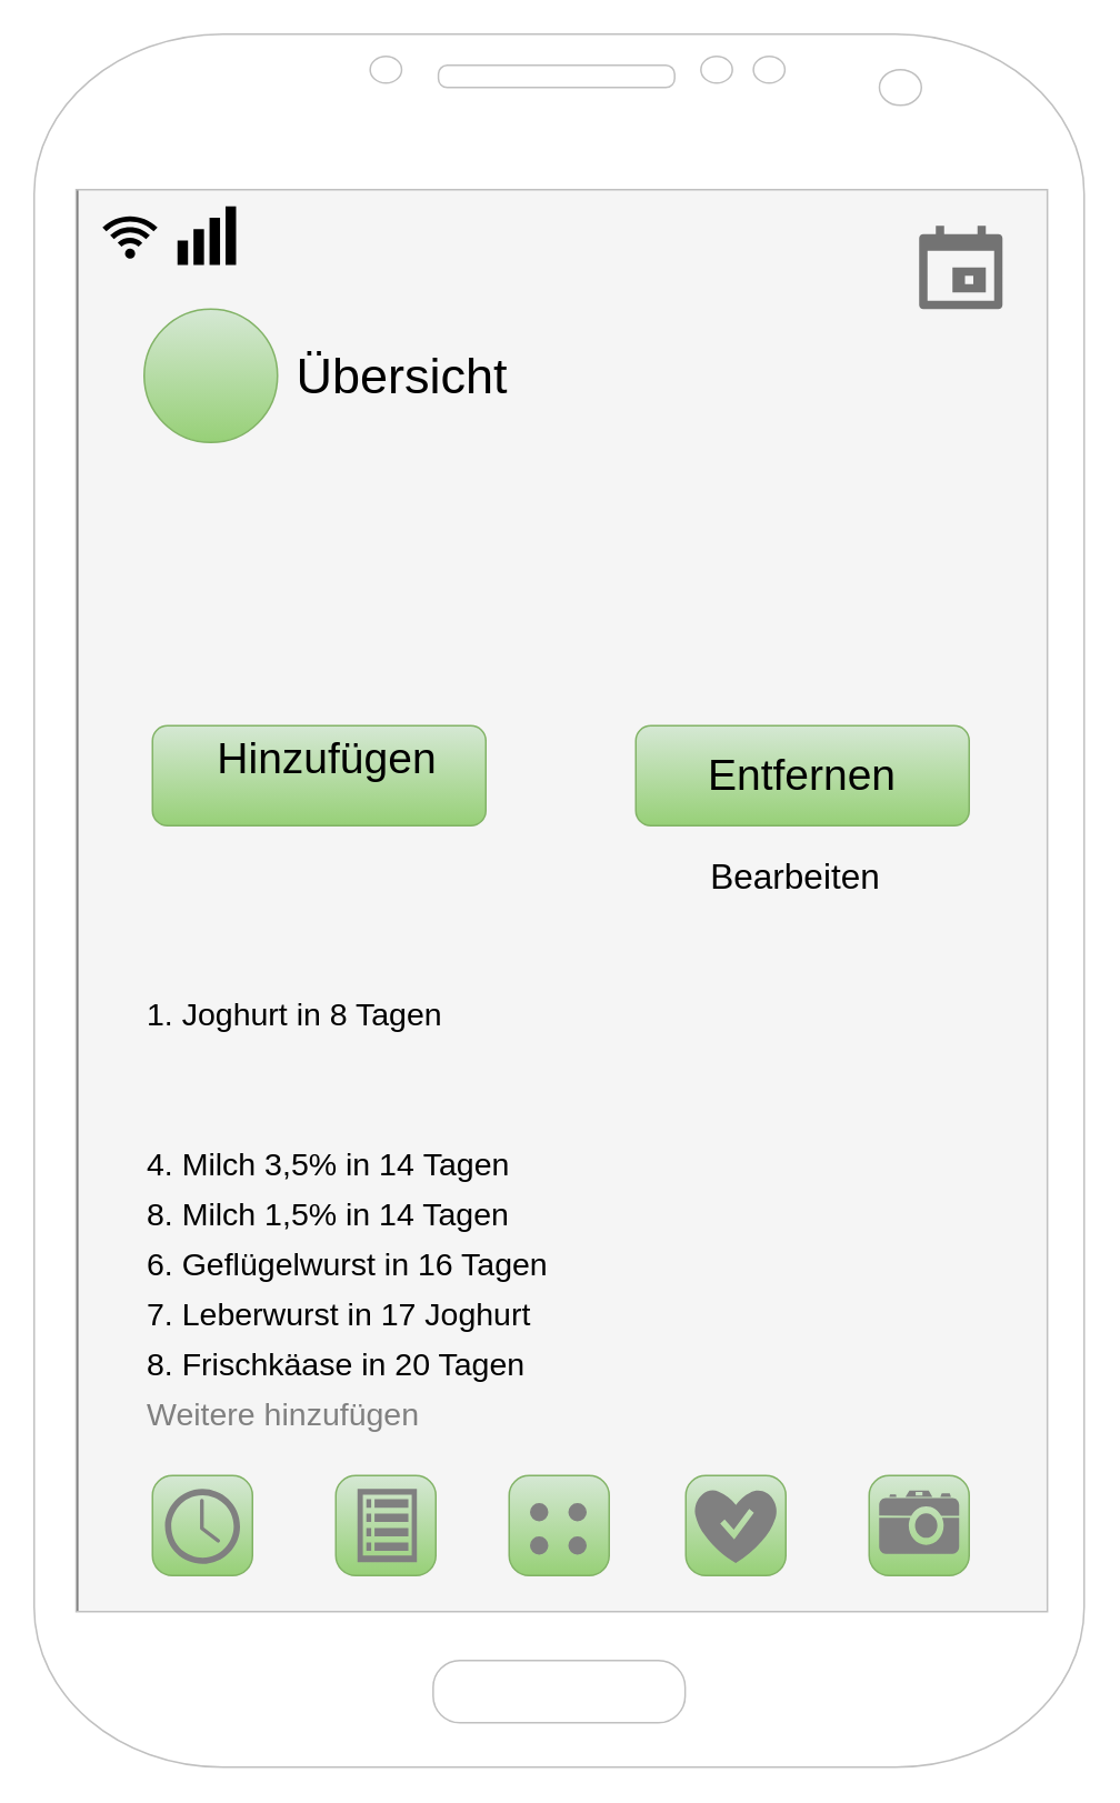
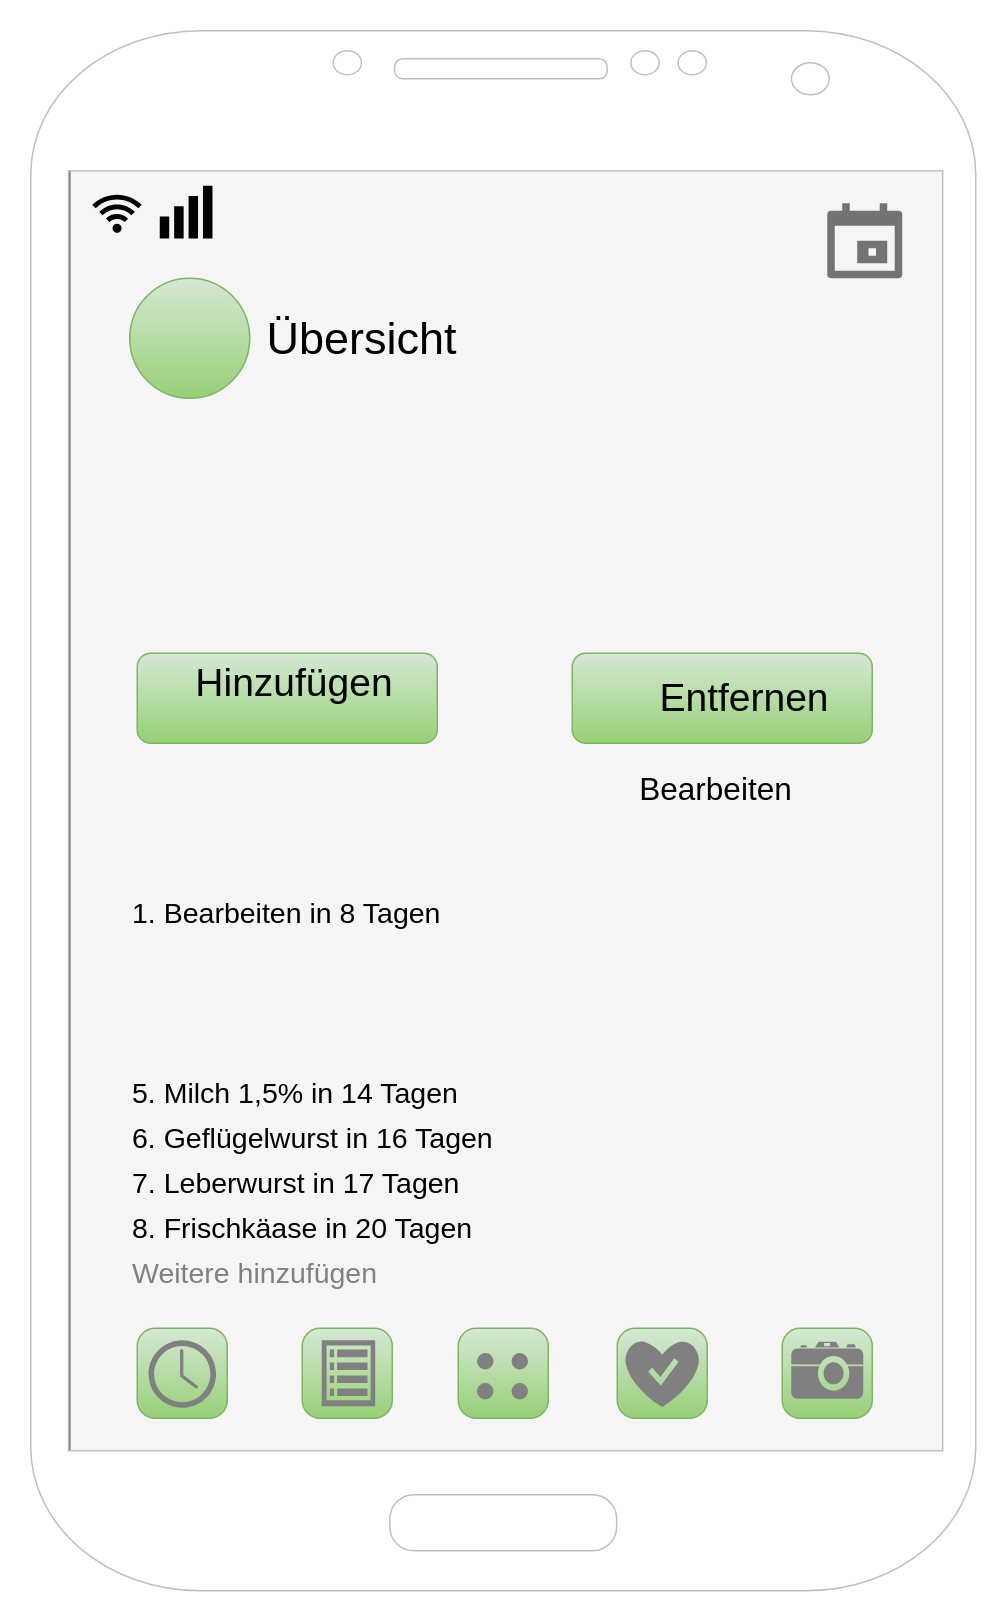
- <mxCell id="9" value="&lt;font style=&quot;font-size: 26px; color: rgb(0, 0, 0);&quot;&gt;Entfernen&lt;/font&gt;" style="text;html=1;align=center;verticalAlign=middle;whiteSpace=wrap;rounded=0;" parent="1" vertex="1"><mxGeometry x="411" y="450" width="140" height="30" as="geometry" /></mxCell>
+ <mxCell id="9" value="&lt;font style=&quot;font-size: 26px; color: rgb(0, 0, 0);&quot;&gt;Entfernen&lt;/font&gt;" style="text;html=1;align=center;verticalAlign=middle;whiteSpace=wrap;rounded=0;" parent="1" vertex="1"><mxGeometry x="426" y="450" width="140" height="30" as="geometry" /></mxCell>
- <mxCell id="27" value="&lt;font style=&quot;color: rgb(0, 0, 0); font-size: 19px;&quot;&gt;1. Joghurt in 8 Tagen&lt;/font&gt;" style="text;html=1;align=left;verticalAlign=middle;whiteSpace=wrap;rounded=0;" parent="1" vertex="1"><mxGeometry x="86" y="594" width="426" height="30" as="geometry" /></mxCell>
+ <mxCell id="27" value="&lt;font style=&quot;color: rgb(0, 0, 0); font-size: 19px;&quot;&gt;1. Bearbeiten in 8 Tagen&lt;/font&gt;" style="text;html=1;align=left;verticalAlign=middle;whiteSpace=wrap;rounded=0;" parent="1" vertex="1"><mxGeometry x="86" y="594" width="426" height="30" as="geometry" /></mxCell>
- <mxCell id="28" value="&lt;font style=&quot;color: rgb(0, 0, 0); font-size: 19px;&quot;&gt;4. Milch 3,5% in 14&amp;nbsp;&lt;/font&gt;&lt;span style=&quot;color: rgb(0, 0, 0); font-size: 19px; background-color: transparent;&quot;&gt;Tagen&lt;/span&gt;" style="text;html=1;align=left;verticalAlign=middle;whiteSpace=wrap;rounded=0;" parent="1" vertex="1"><mxGeometry x="86" y="684" width="426" height="30" as="geometry" /></mxCell>
- <mxCell id="29" value="&lt;font style=&quot;color: rgb(0, 0, 0); font-size: 19px;&quot;&gt;8. Milch 1,5% in 14 Tagen&lt;/font&gt;" style="text;html=1;align=left;verticalAlign=middle;whiteSpace=wrap;rounded=0;" parent="1" vertex="1"><mxGeometry x="86" y="714" width="426" height="30" as="geometry" /></mxCell>
+ <mxCell id="29" value="&lt;font style=&quot;color: rgb(0, 0, 0); font-size: 19px;&quot;&gt;5. Milch 1,5% in 14 Tagen&lt;/font&gt;" style="text;html=1;align=left;verticalAlign=middle;whiteSpace=wrap;rounded=0;" parent="1" vertex="1"><mxGeometry x="86" y="714" width="426" height="30" as="geometry" /></mxCell>
- <mxCell id="31" value="&lt;font style=&quot;color: rgb(0, 0, 0); font-size: 19px;&quot;&gt;7. Leberwurst in 17 Joghurt&lt;/font&gt;" style="text;html=1;align=left;verticalAlign=middle;whiteSpace=wrap;rounded=0;" parent="1" vertex="1"><mxGeometry x="86" y="774" width="426" height="30" as="geometry" /></mxCell>
+ <mxCell id="31" value="&lt;font style=&quot;color: rgb(0, 0, 0); font-size: 19px;&quot;&gt;7. Leberwurst in 17 Tagen&lt;/font&gt;" style="text;html=1;align=left;verticalAlign=middle;whiteSpace=wrap;rounded=0;" parent="1" vertex="1"><mxGeometry x="86" y="774" width="426" height="30" as="geometry" /></mxCell>
